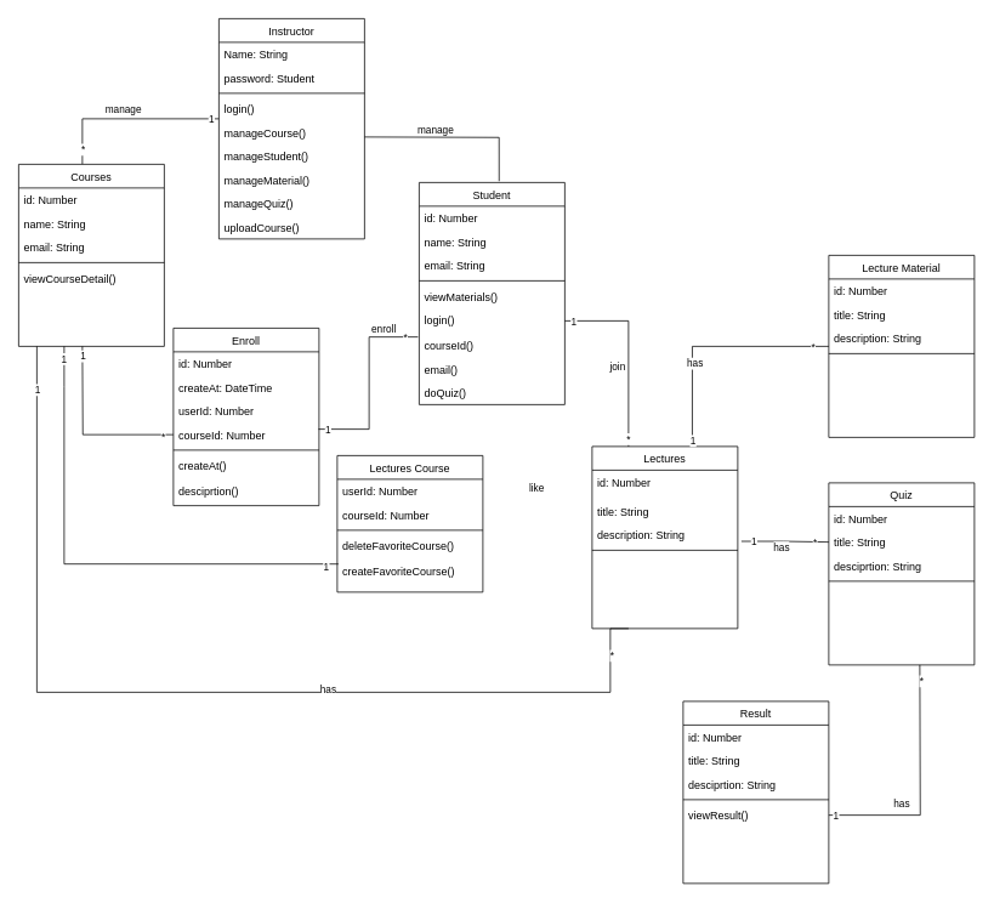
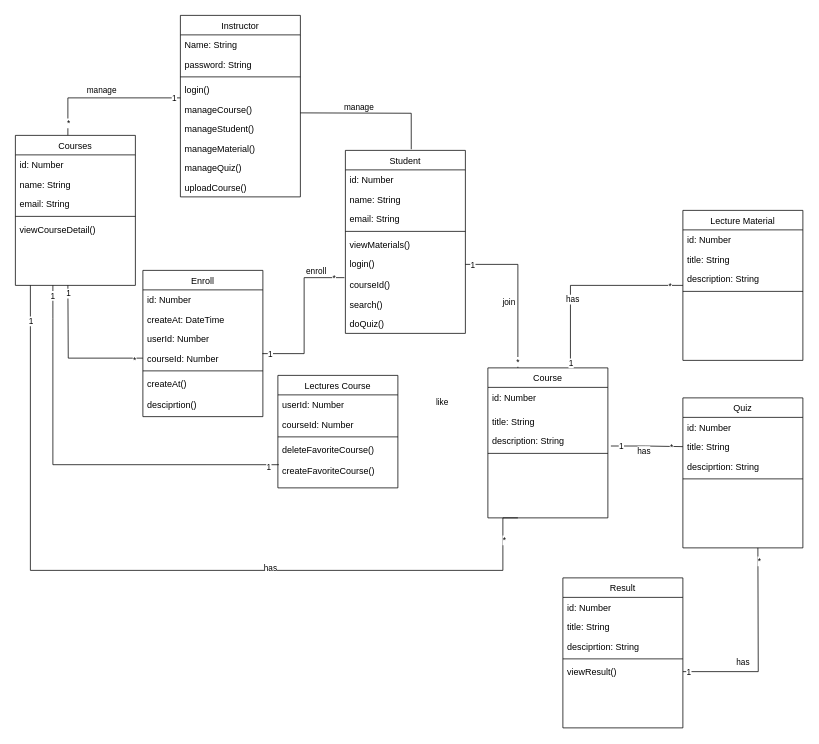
- <mxCell id="4" value="password: Student" style="text;align=left;verticalAlign=top;spacingLeft=4;spacingRight=4;overflow=hidden;rotatable=0;points=[[0,0.5],[1,0.5]];portConstraint=eastwest;rounded=0;shadow=0;html=0;" parent="2" vertex="1"><mxGeometry y="52" width="160" height="26" as="geometry" /></mxCell>
+ <mxCell id="4" value="password: String" style="text;align=left;verticalAlign=top;spacingLeft=4;spacingRight=4;overflow=hidden;rotatable=0;points=[[0,0.5],[1,0.5]];portConstraint=eastwest;rounded=0;shadow=0;html=0;" parent="2" vertex="1"><mxGeometry y="52" width="160" height="26" as="geometry" /></mxCell>
- <mxCell id="79" value="email()" style="text;align=left;verticalAlign=top;spacingLeft=4;spacingRight=4;overflow=hidden;rotatable=0;points=[[0,0.5],[1,0.5]];portConstraint=eastwest;" vertex="1" parent="71"><mxGeometry y="192" width="160" height="26" as="geometry" /></mxCell>
+ <mxCell id="79" value="search()" style="text;align=left;verticalAlign=top;spacingLeft=4;spacingRight=4;overflow=hidden;rotatable=0;points=[[0,0.5],[1,0.5]];portConstraint=eastwest;" vertex="1" parent="71"><mxGeometry y="192" width="160" height="26" as="geometry" /></mxCell>
- <mxCell id="30" value="Lectures" style="swimlane;fontStyle=0;align=center;verticalAlign=top;childLayout=stackLayout;horizontal=1;startSize=26;horizontalStack=0;resizeParent=1;resizeLast=0;collapsible=1;marginBottom=0;rounded=0;shadow=0;strokeWidth=1;" vertex="1" parent="1"><mxGeometry x="650" y="490" width="160" height="200" as="geometry"><mxRectangle x="550" y="140" width="160" height="26" as="alternateBounds" /></mxGeometry></mxCell>
+ <mxCell id="30" value="Course" style="swimlane;fontStyle=0;align=center;verticalAlign=top;childLayout=stackLayout;horizontal=1;startSize=26;horizontalStack=0;resizeParent=1;resizeLast=0;collapsible=1;marginBottom=0;rounded=0;shadow=0;strokeWidth=1;" vertex="1" parent="1"><mxGeometry x="650" y="490" width="160" height="200" as="geometry"><mxRectangle x="550" y="140" width="160" height="26" as="alternateBounds" /></mxGeometry></mxCell>
